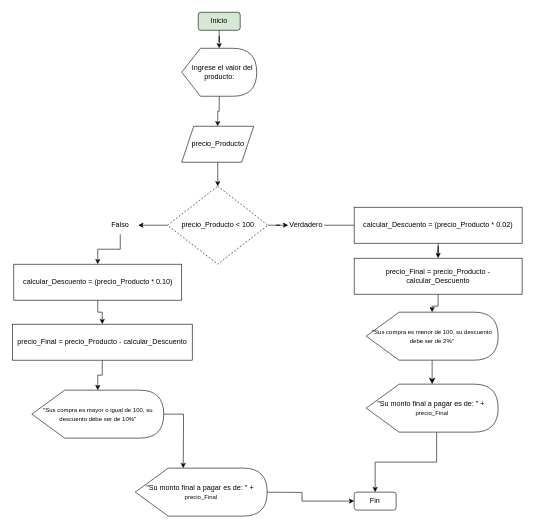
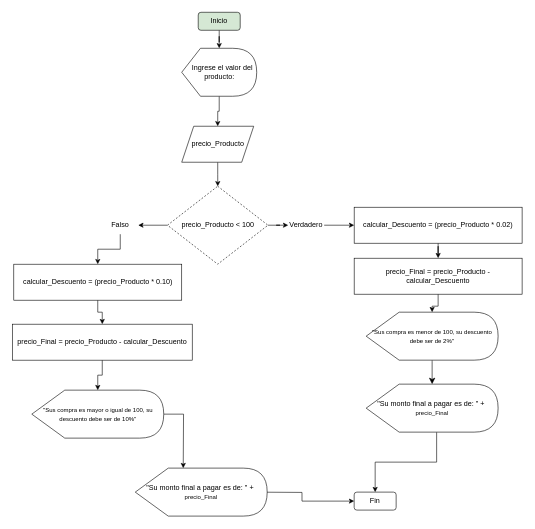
- <mxCell id="11" value="" style="edgeStyle=orthogonalEdgeStyle;rounded=0;orthogonalLoop=1;jettySize=auto;html=1;endArrow=none;" parent="1" source="12" target="16" edge="1"><mxGeometry relative="1" as="geometry" /></mxCell>
+ <mxCell id="11" value="" style="edgeStyle=orthogonalEdgeStyle;rounded=0;orthogonalLoop=1;jettySize=auto;html=1;" parent="1" source="12" target="16" edge="1"><mxGeometry relative="1" as="geometry" /></mxCell>
